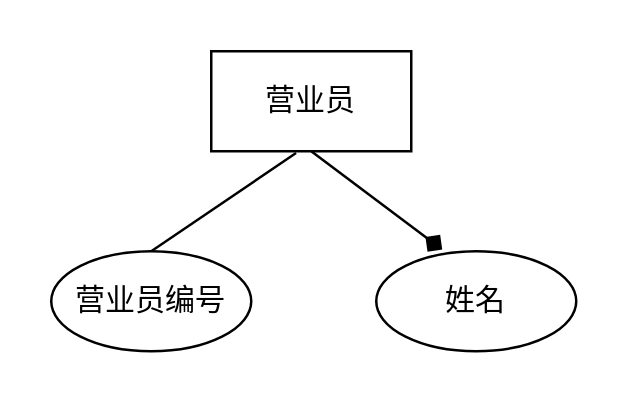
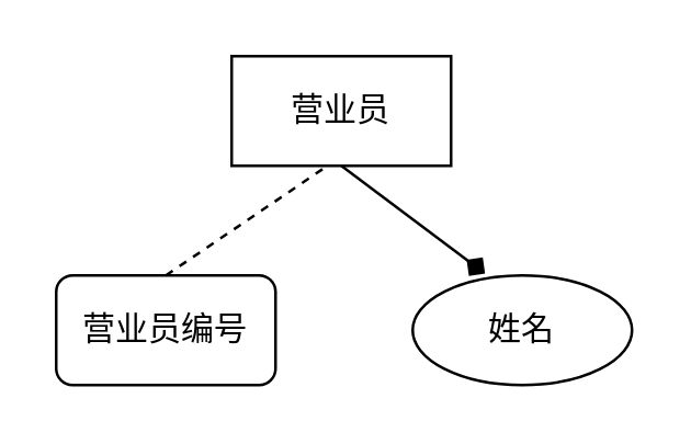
- <mxCell id="4" value="" style="endArrow=none;html=1;rounded=0;exitX=0.5;exitY=0;exitDx=0;exitDy=0;entryX=0.424;entryY=1.017;entryDx=0;entryDy=0;entryPerimeter=0;" parent="1" source="6" edge="1" target="2"><mxGeometry width="50" height="50" relative="1" as="geometry"><mxPoint x="64.32" y="104.64" as="sourcePoint" /><mxPoint x="120" y="70" as="targetPoint" /></mxGeometry></mxCell>
+ <mxCell id="4" value="" style="endArrow=none;html=1;rounded=0;exitX=0.5;exitY=0;exitDx=0;exitDy=0;entryX=0.424;entryY=1.017;entryDx=0;entryDy=0;entryPerimeter=0;dashed=1;" parent="1" source="6" edge="1" target="2"><mxGeometry width="50" height="50" relative="1" as="geometry"><mxPoint x="64.32" y="104.64" as="sourcePoint" /><mxPoint x="120" y="70" as="targetPoint" /></mxGeometry></mxCell>
- <mxCell id="6" value="营业员编号" style="ellipse;whiteSpace=wrap;html=1;" vertex="1" parent="1"><mxGeometry x="20" y="100" width="80" height="40" as="geometry" /></mxCell>
+ <mxCell id="6" value="营业员编号" style="whiteSpace=wrap;html=1;rounded=1;" vertex="1" parent="1"><mxGeometry x="20" y="100" width="80" height="40" as="geometry" /></mxCell>
